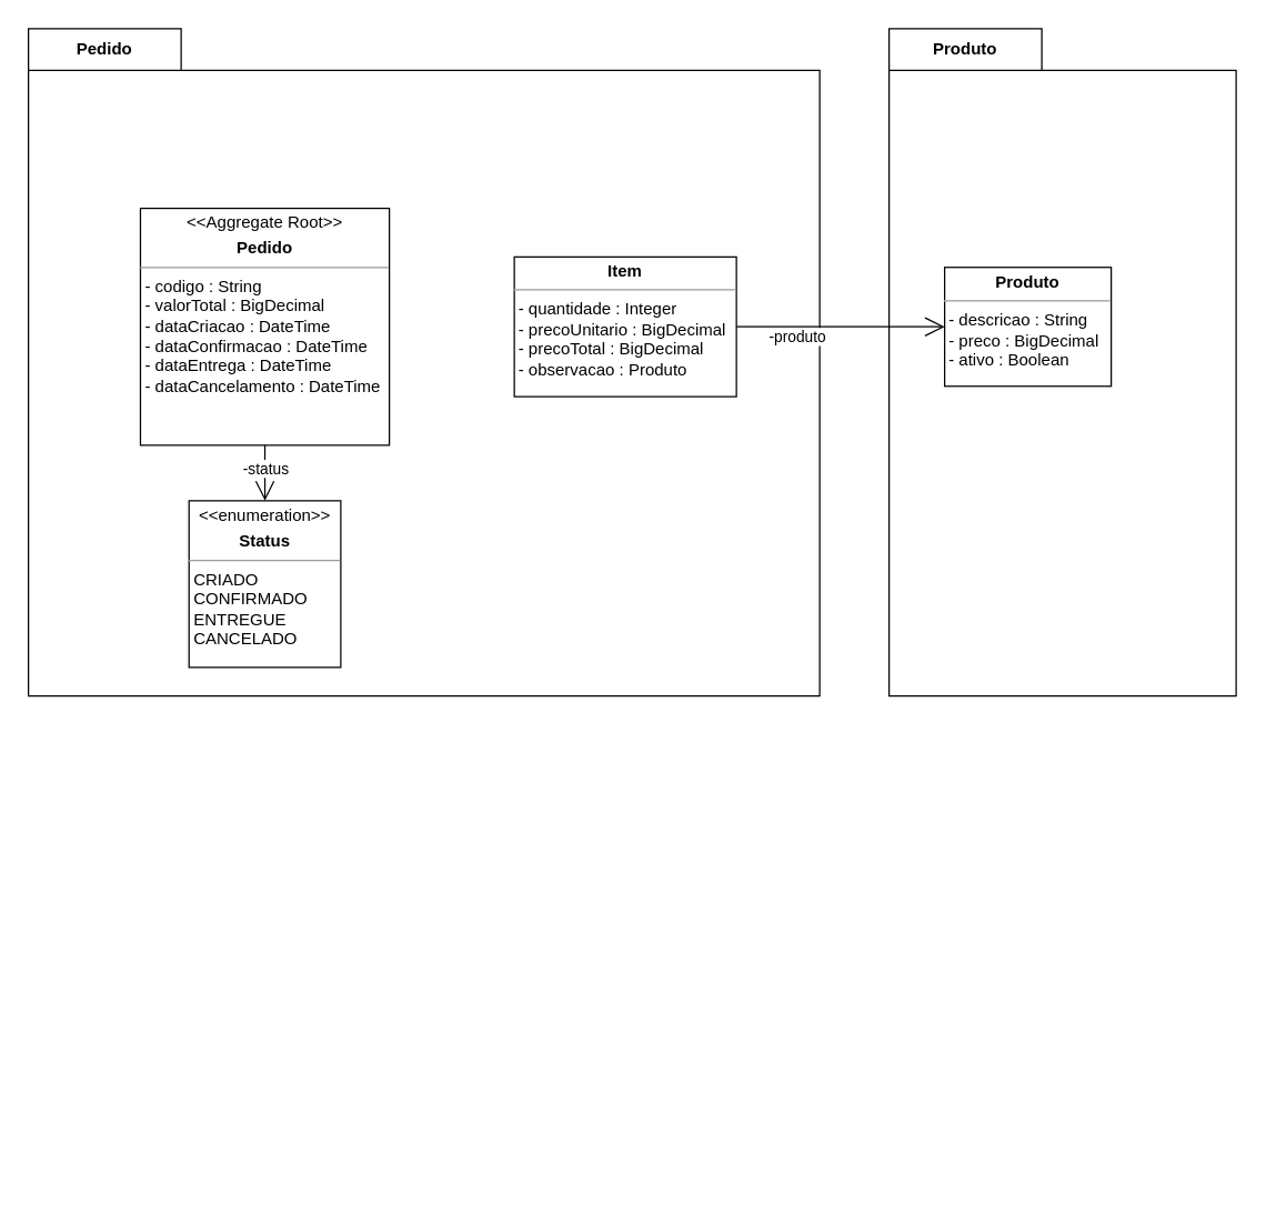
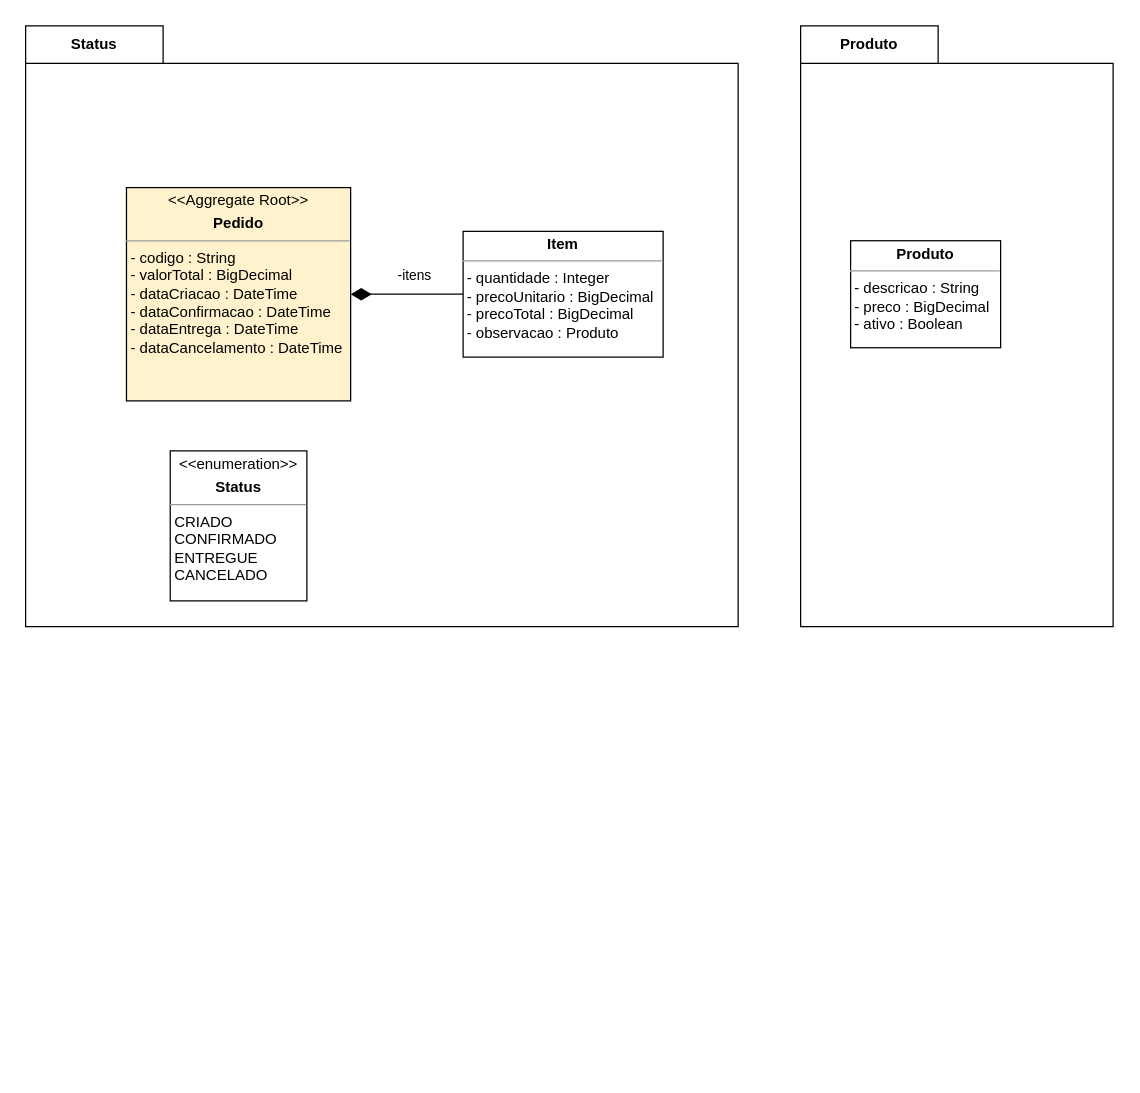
- <mxCell id="2" value="Pedido" style="shape=folder;fontStyle=1;tabWidth=110;tabHeight=30;tabPosition=left;html=1;boundedLbl=1;labelInHeader=1;container=0;collapsible=0;whiteSpace=wrap;" parent="1" vertex="1"><mxGeometry x="20" y="20" width="570" height="480.62" as="geometry" /></mxCell>
+ <mxCell id="2" value="Status" style="shape=folder;fontStyle=1;tabWidth=110;tabHeight=30;tabPosition=left;html=1;boundedLbl=1;labelInHeader=1;container=0;collapsible=0;whiteSpace=wrap;" parent="1" vertex="1"><mxGeometry x="20" y="20" width="570" height="480.62" as="geometry" /></mxCell>
- <mxCell id="4" value="&lt;p style=&quot;margin:0px;margin-top:4px;text-align:center;&quot;&gt;&amp;lt;&amp;lt;Aggregate Root&amp;gt;&amp;gt;&lt;/p&gt;&lt;p style=&quot;margin:0px;margin-top:4px;text-align:center;&quot;&gt;&lt;b&gt;Pedido&lt;/b&gt;&lt;/p&gt;&lt;hr size=&quot;1&quot;&gt;&amp;nbsp;- codigo : String&lt;br&gt;&amp;nbsp;- valorTotal : BigDecimal&lt;br&gt;&amp;nbsp;- dataCriacao : DateTime&lt;br&gt;&amp;nbsp;- dataConfirmacao : DateTime&lt;br&gt;&amp;nbsp;- dataEntrega : DateTime&lt;br&gt;&amp;nbsp;- dataCancelamento : DateTime&lt;p style=&quot;margin:0px;margin-left:4px;&quot;&gt;&lt;br&gt;&lt;/p&gt;" style="verticalAlign=top;align=left;overflow=fill;fontSize=12;fontFamily=Helvetica;html=1;whiteSpace=wrap;" parent="1" vertex="1"><mxGeometry x="100.68" y="149.38" width="179.32" height="170.62" as="geometry" /></mxCell>
+ <mxCell id="4" value="&lt;p style=&quot;margin:0px;margin-top:4px;text-align:center;&quot;&gt;&amp;lt;&amp;lt;Aggregate Root&amp;gt;&amp;gt;&lt;/p&gt;&lt;p style=&quot;margin:0px;margin-top:4px;text-align:center;&quot;&gt;&lt;b&gt;Pedido&lt;/b&gt;&lt;/p&gt;&lt;hr size=&quot;1&quot;&gt;&amp;nbsp;- codigo : String&lt;br&gt;&amp;nbsp;- valorTotal : BigDecimal&lt;br&gt;&amp;nbsp;- dataCriacao : DateTime&lt;br&gt;&amp;nbsp;- dataConfirmacao : DateTime&lt;br&gt;&amp;nbsp;- dataEntrega : DateTime&lt;br&gt;&amp;nbsp;- dataCancelamento : DateTime&lt;p style=&quot;margin:0px;margin-left:4px;&quot;&gt;&lt;br&gt;&lt;/p&gt;" style="verticalAlign=top;align=left;overflow=fill;fontSize=12;fontFamily=Helvetica;html=1;whiteSpace=wrap;fillColor=#fff2cc;" parent="1" vertex="1"><mxGeometry x="100.68" y="149.38" width="179.32" height="170.62" as="geometry" /></mxCell>
+ <mxCell id="7" value="" style="endArrow=none;html=1;endSize=12;startArrow=diamondThin;startSize=14;startFill=1;edgeStyle=orthogonalEdgeStyle;align=left;verticalAlign=bottom;rounded=0;exitX=1;exitY=0.5;exitDx=0;exitDy=0;entryX=0;entryY=0.5;entryDx=0;entryDy=0;endFill=0;" parent="1" source="4" target="5" edge="1"><mxGeometry x="-1" y="3" relative="1" as="geometry"><mxPoint x="250" y="270" as="sourcePoint" /><mxPoint x="410" y="270" as="targetPoint" /></mxGeometry></mxCell>
+ <mxCell id="8" value="-itens" style="edgeLabel;html=1;align=center;verticalAlign=middle;resizable=0;points=[];" parent="7" vertex="1" connectable="0"><mxGeometry x="0.044" y="2" relative="1" as="geometry"><mxPoint x="3" y="-13" as="offset" /></mxGeometry></mxCell>
- <mxCell id="13" value="" style="endArrow=open;html=1;endSize=12;startArrow=none;startSize=14;startFill=0;edgeStyle=orthogonalEdgeStyle;align=left;verticalAlign=bottom;rounded=0;exitX=1;exitY=0.5;exitDx=0;exitDy=0;" parent="1" source="5" target="12" edge="1"><mxGeometry x="-1" y="3" relative="1" as="geometry"><mxPoint x="200" y="330" as="sourcePoint" /><mxPoint x="200" y="380" as="targetPoint" /></mxGeometry></mxCell>
- <mxCell id="14" value="-produto" style="edgeLabel;html=1;align=center;verticalAlign=middle;resizable=0;points=[];" parent="13" vertex="1" connectable="0"><mxGeometry x="-0.441" y="-1" relative="1" as="geometry"><mxPoint x="1" y="6" as="offset" /></mxGeometry></mxCell>
- <mxCell id="9" value="" style="endArrow=open;html=1;endSize=12;startArrow=none;startSize=14;startFill=0;edgeStyle=orthogonalEdgeStyle;align=left;verticalAlign=bottom;rounded=0;exitX=0.5;exitY=1;exitDx=0;exitDy=0;" parent="1" source="4" target="6" edge="1"><mxGeometry x="-1" y="3" relative="1" as="geometry"><mxPoint x="250" y="270" as="sourcePoint" /><mxPoint x="410" y="270" as="targetPoint" /></mxGeometry></mxCell>
- <mxCell id="10" value="-status" style="edgeLabel;html=1;align=center;verticalAlign=middle;resizable=0;points=[];" parent="9" vertex="1" connectable="0"><mxGeometry x="-0.441" y="-1" relative="1" as="geometry"><mxPoint x="1" y="6" as="offset" /></mxGeometry></mxCell>
